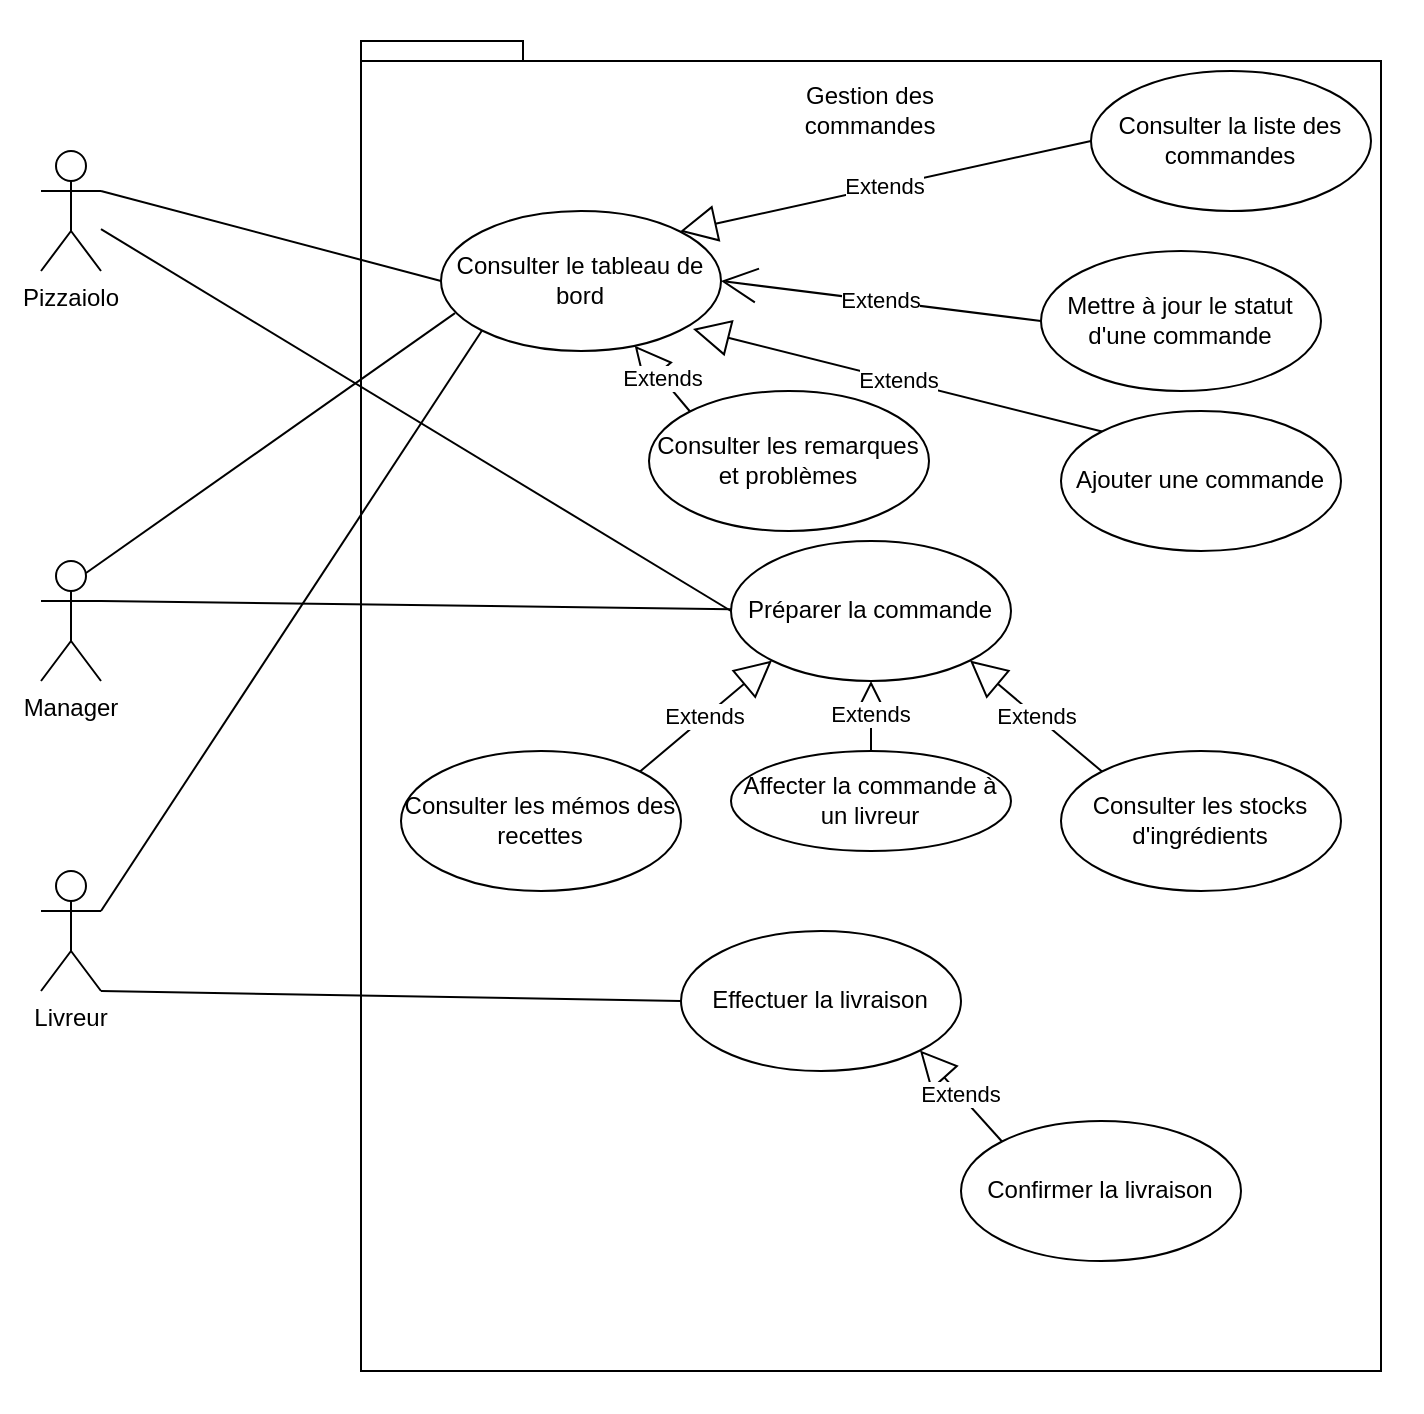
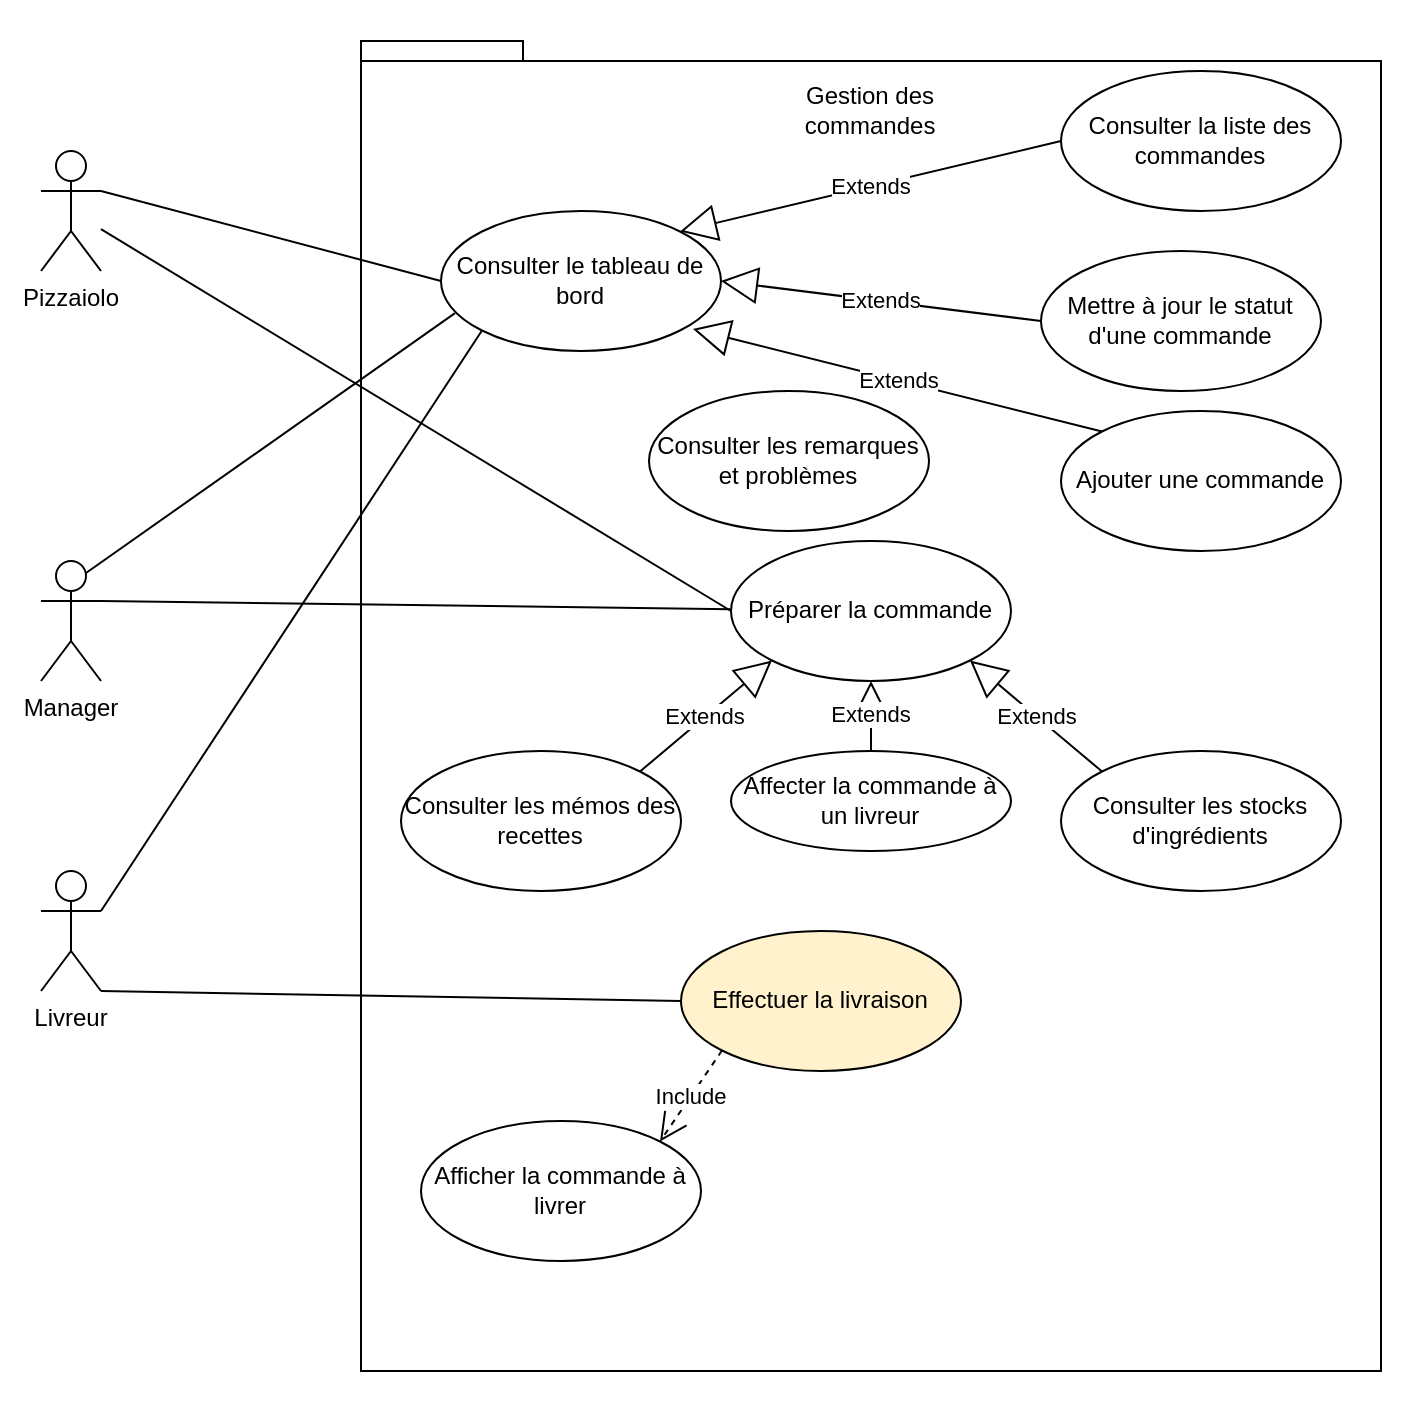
- <mxCell id="15" value="Consulter la liste des commandes" style="ellipse;whiteSpace=wrap;html=1;" vertex="1" parent="1"><mxGeometry x="545" y="35" width="140" height="70" as="geometry" /></mxCell>
+ <mxCell id="15" value="Consulter la liste des commandes" style="ellipse;whiteSpace=wrap;html=1;" vertex="1" parent="1"><mxGeometry x="530" y="35" width="140" height="70" as="geometry" /></mxCell>
- <mxCell id="30" value="Extends" style="endArrow=open;endSize=16;endFill=0;html=1;entryX=1;entryY=0.5;entryDx=0;entryDy=0;exitX=0;exitY=0.5;exitDx=0;exitDy=0;" edge="1" parent="1" source="8" target="28"><mxGeometry width="160" relative="1" as="geometry"><mxPoint x="430" y="175" as="sourcePoint" /><mxPoint x="590" y="175" as="targetPoint" /></mxGeometry></mxCell>
+ <mxCell id="30" value="Extends" style="endArrow=block;endSize=16;endFill=0;html=1;entryX=1;entryY=0.5;entryDx=0;entryDy=0;exitX=0;exitY=0.5;exitDx=0;exitDy=0;" edge="1" parent="1" source="8" target="28"><mxGeometry width="160" relative="1" as="geometry"><mxPoint x="430" y="175" as="sourcePoint" /><mxPoint x="590" y="175" as="targetPoint" /></mxGeometry></mxCell>
- <mxCell id="31" value="Extends" style="endArrow=block;endSize=16;endFill=0;html=1;exitX=0;exitY=0;exitDx=0;exitDy=0;" edge="1" parent="1" source="14" target="28"><mxGeometry width="160" relative="1" as="geometry"><mxPoint x="420" y="545" as="sourcePoint" /><mxPoint x="580" y="545" as="targetPoint" /></mxGeometry></mxCell>
- <mxCell id="7" value="Effectuer la livraison" style="ellipse;whiteSpace=wrap;html=1;" vertex="1" parent="1"><mxGeometry x="340" y="465" width="140" height="70" as="geometry" /></mxCell>
+ <mxCell id="7" value="Effectuer la livraison" style="ellipse;whiteSpace=wrap;html=1;fillColor=#fff2cc;" vertex="1" parent="1"><mxGeometry x="340" y="465" width="140" height="70" as="geometry" /></mxCell>
+ <mxCell id="27" value="Include" style="endArrow=open;endSize=12;dashed=1;html=1;entryX=1;entryY=0;entryDx=0;entryDy=0;exitX=0;exitY=1;exitDx=0;exitDy=0;" edge="1" parent="1" source="7" target="12"><mxGeometry width="160" relative="1" as="geometry"><mxPoint x="310" y="455" as="sourcePoint" /><mxPoint x="470" y="455" as="targetPoint" /></mxGeometry></mxCell>
- <mxCell id="26" value="Extends" style="endArrow=block;endSize=16;endFill=0;html=1;entryX=1;entryY=1;entryDx=0;entryDy=0;exitX=0;exitY=0;exitDx=0;exitDy=0;" edge="1" parent="1" source="13" target="7"><mxGeometry width="160" relative="1" as="geometry"><mxPoint x="590" y="695" as="sourcePoint" /><mxPoint x="750" y="695" as="targetPoint" /></mxGeometry></mxCell>
+ <mxCell id="12" value="Afficher la commande à livrer" style="ellipse;whiteSpace=wrap;html=1;" vertex="1" parent="1"><mxGeometry x="210" y="560" width="140" height="70" as="geometry" /></mxCell>
- <mxCell id="13" value="Confirmer la livraison" style="ellipse;whiteSpace=wrap;html=1;" vertex="1" parent="1"><mxGeometry x="480" y="560" width="140" height="70" as="geometry" /></mxCell>
